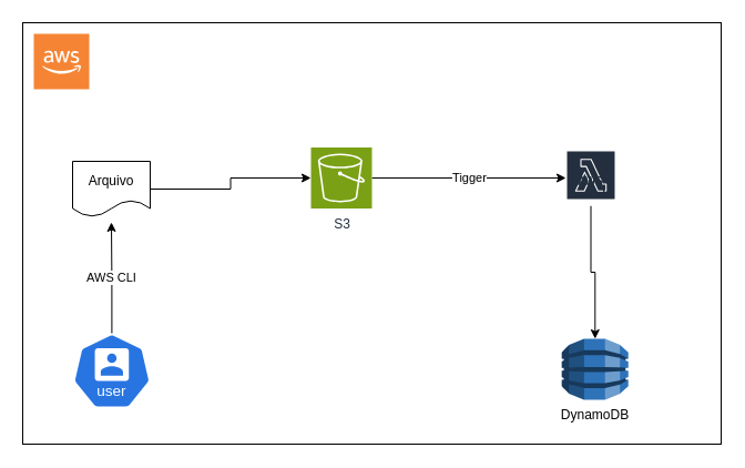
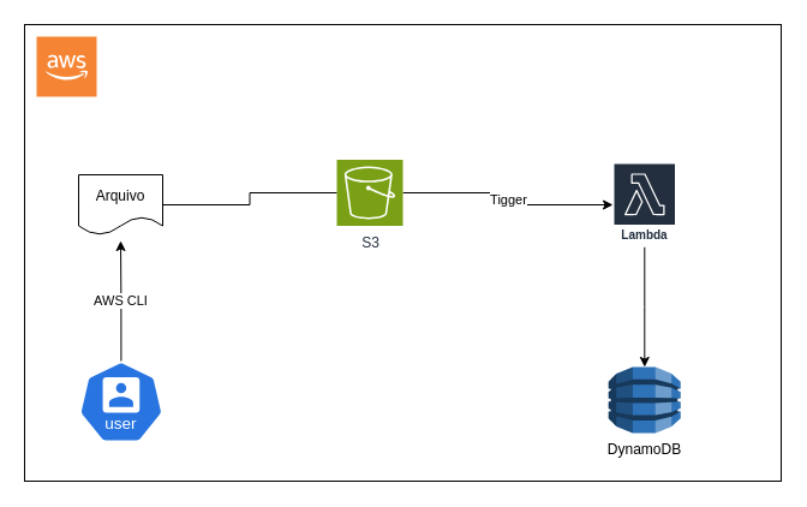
- <mxCell id="11" style="edgeStyle=orthogonalEdgeStyle;rounded=0;orthogonalLoop=1;jettySize=auto;html=1;" edge="1" parent="1" source="12" target="5"><mxGeometry relative="1" as="geometry" /></mxCell>
+ <mxCell id="11" style="edgeStyle=orthogonalEdgeStyle;rounded=0;orthogonalLoop=1;jettySize=auto;html=1;endArrow=none;" edge="1" parent="1" source="12" target="5"><mxGeometry relative="1" as="geometry" /></mxCell>
- <mxCell id="7" value="AWS Lambda" style="sketch=0;outlineConnect=0;fontColor=#232F3E;gradientColor=none;strokeColor=#ffffff;fillColor=#232F3E;dashed=0;verticalLabelPosition=middle;verticalAlign=bottom;align=center;html=1;whiteSpace=wrap;fontSize=10;fontStyle=1;spacing=3;shape=mxgraph.aws4.productIcon;prIcon=mxgraph.aws4.lambda;" vertex="1" parent="1"><mxGeometry x="510" y="135" width="45" height="50" as="geometry" /></mxCell>
+ <mxCell id="7" value="AWS Lambda" style="sketch=0;outlineConnect=0;fontColor=#232F3E;gradientColor=none;strokeColor=#ffffff;fillColor=#232F3E;dashed=0;verticalLabelPosition=middle;verticalAlign=bottom;align=center;html=1;whiteSpace=wrap;fontSize=10;fontStyle=1;spacing=3;shape=mxgraph.aws4.productIcon;prIcon=mxgraph.aws4.lambda;" vertex="1" parent="1"><mxGeometry x="510" y="135" width="52.5" height="70" as="geometry" /></mxCell>
